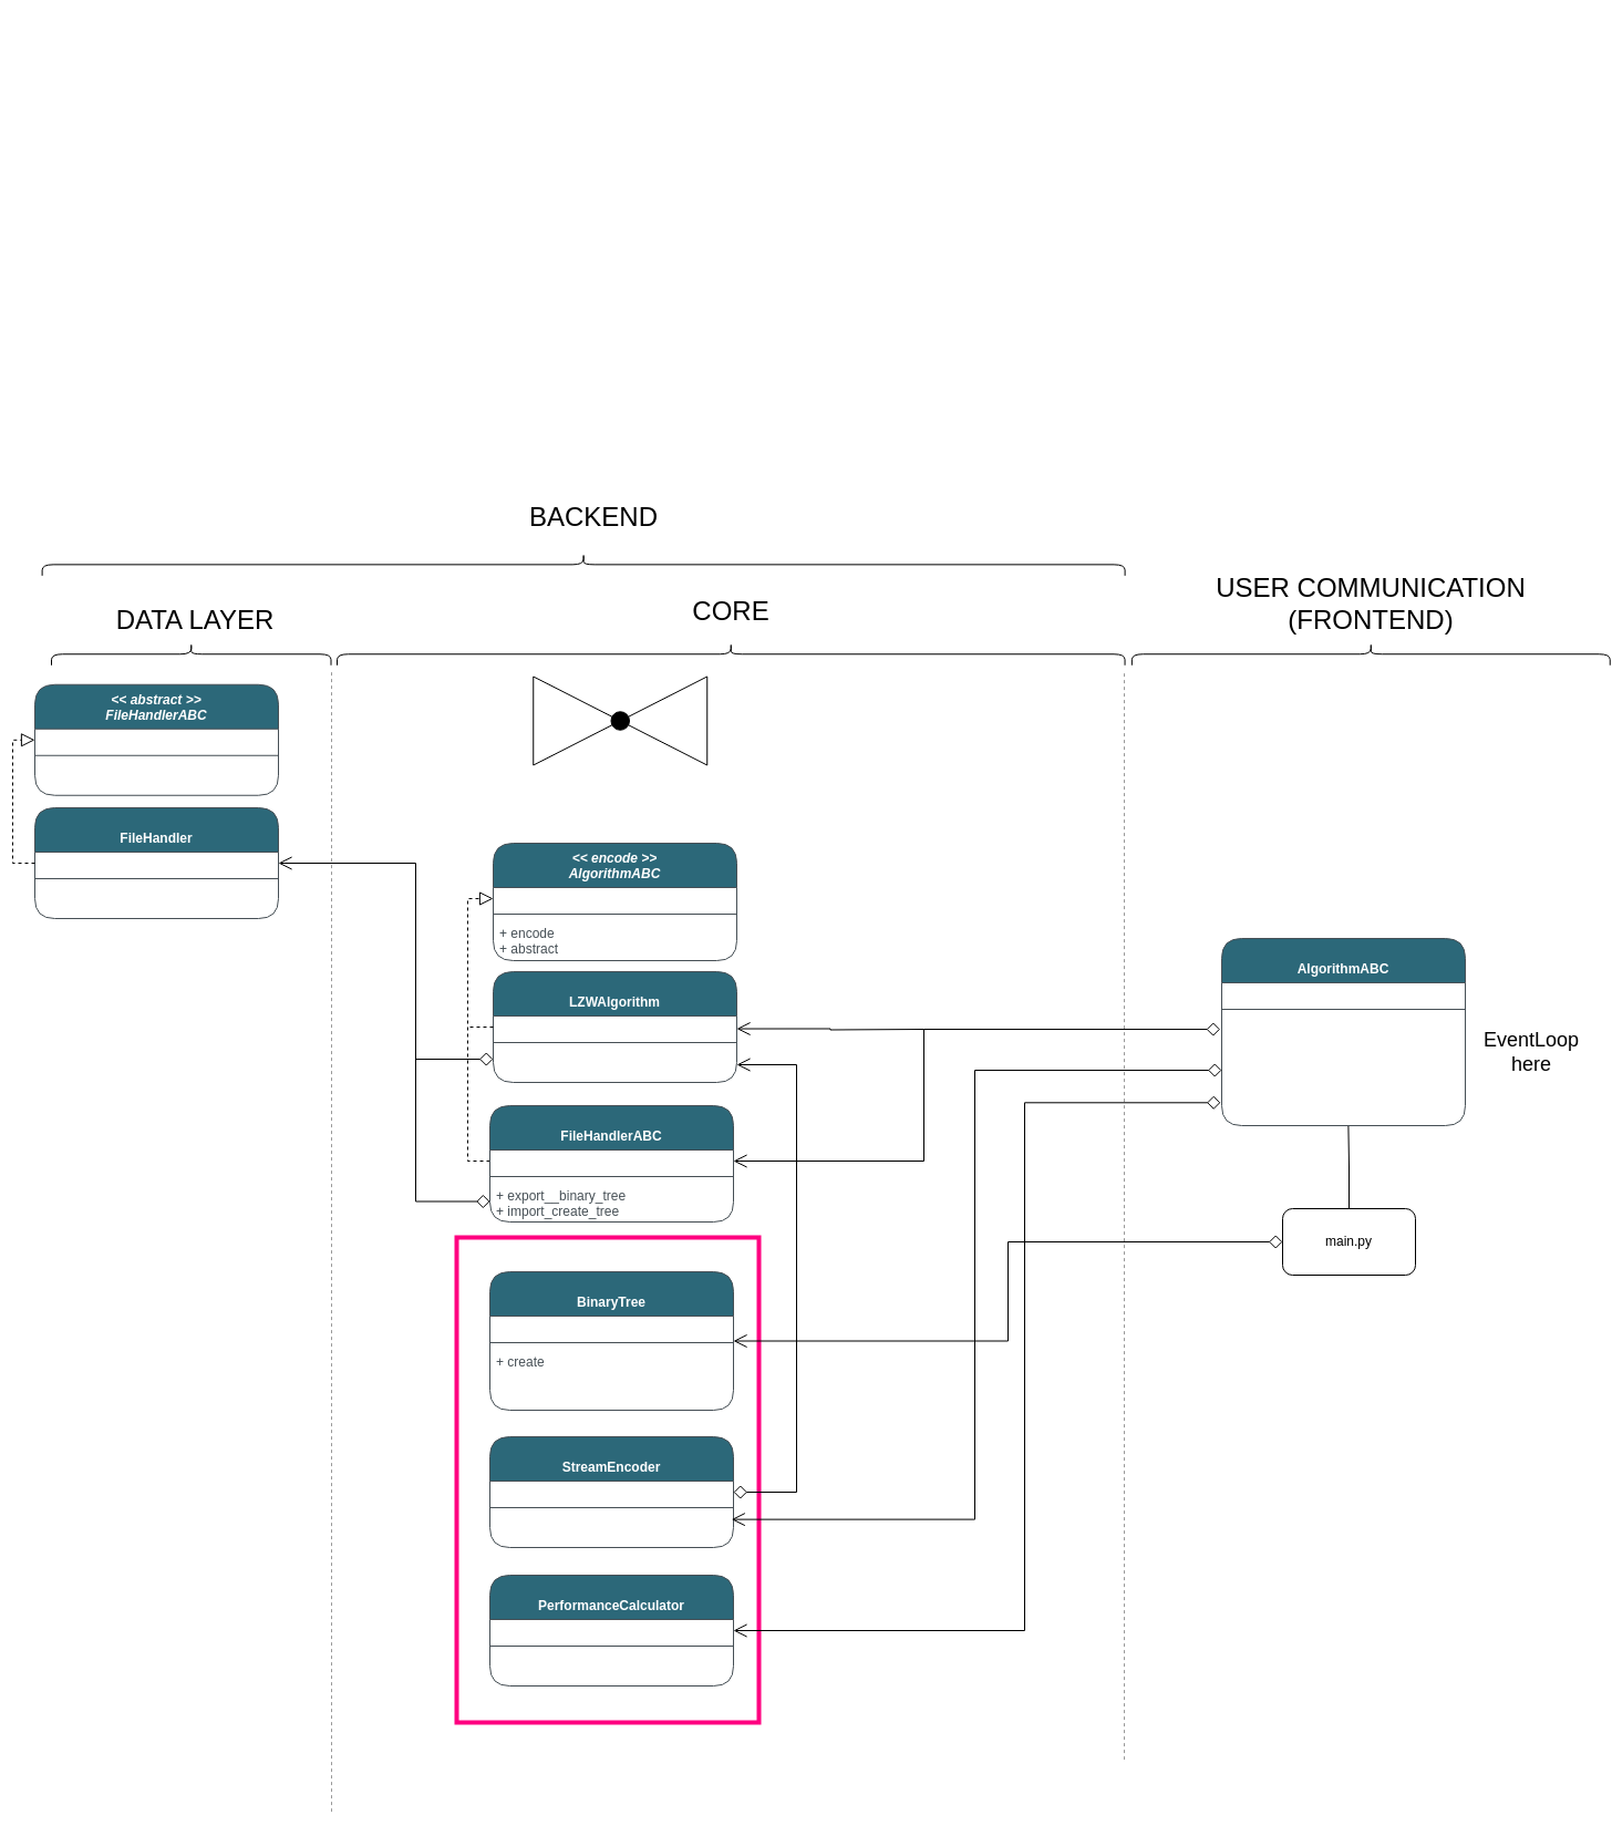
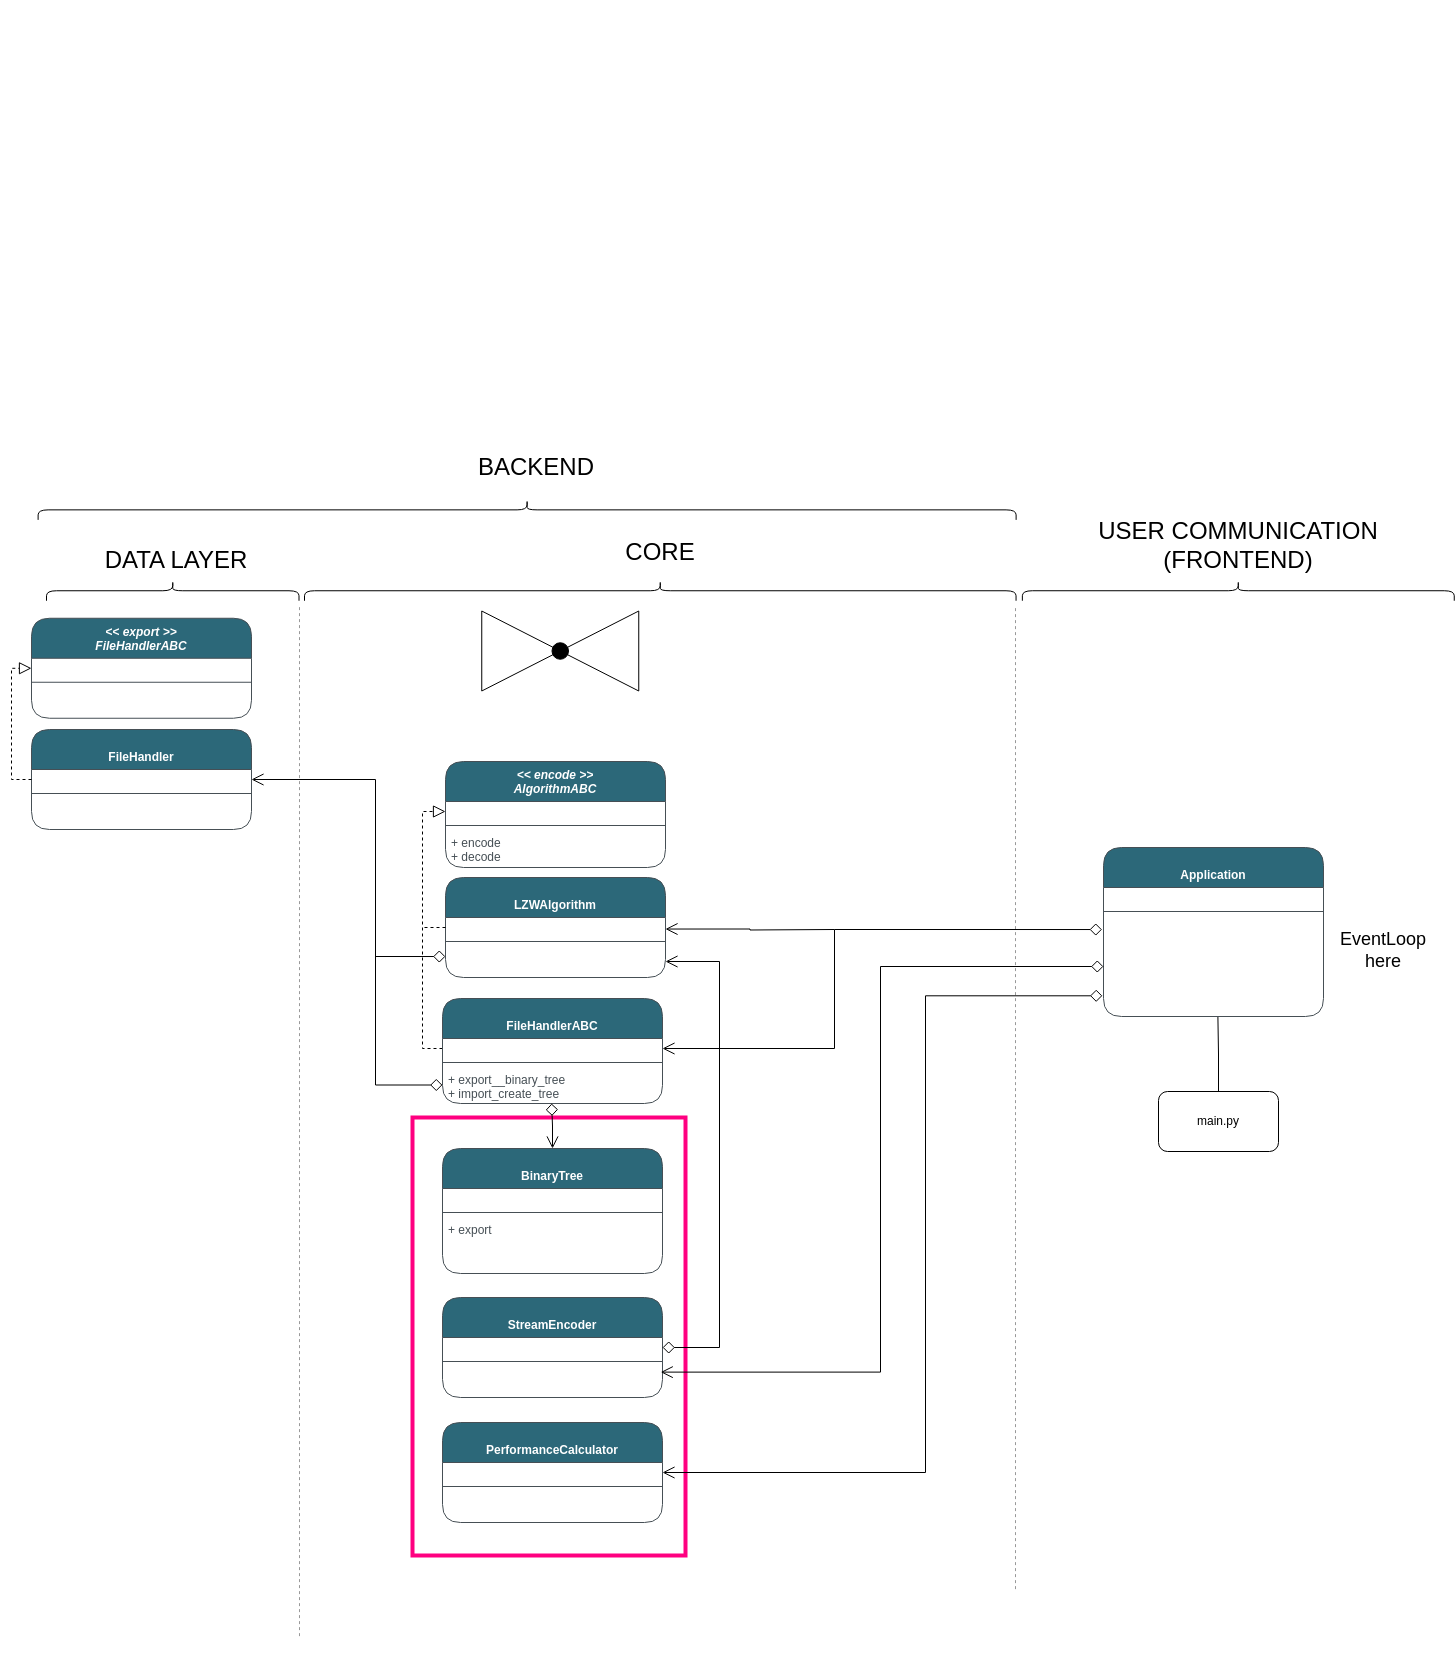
- <mxCell id="48" value="&lt;i style=&quot;border-color: var(--border-color);&quot;&gt;&amp;lt;&amp;lt; abstract &amp;gt;&amp;gt;&lt;/i&gt;&lt;br&gt;&lt;i&gt;FileHandlerABC&lt;/i&gt;" style="swimlane;fontStyle=1;align=center;verticalAlign=top;childLayout=stackLayout;horizontal=1;startSize=40;horizontalStack=0;resizeParent=1;resizeParentMax=0;resizeLast=0;collapsible=1;marginBottom=0;whiteSpace=wrap;html=1;strokeColor=#464F55;fontColor=#FFFFFF;fillColor=#2C6879;rounded=1;labelBackgroundColor=none;" parent="1" vertex="1"><mxGeometry x="20" y="617.75" width="220" height="100" as="geometry"><mxRectangle x="299" y="276" width="120" height="40" as="alternateBounds" /></mxGeometry></mxCell>
+ <mxCell id="48" value="&lt;i style=&quot;border-color: var(--border-color);&quot;&gt;&amp;lt;&amp;lt; export &amp;gt;&amp;gt;&lt;/i&gt;&lt;br&gt;&lt;i&gt;FileHandlerABC&lt;/i&gt;" style="swimlane;fontStyle=1;align=center;verticalAlign=top;childLayout=stackLayout;horizontal=1;startSize=40;horizontalStack=0;resizeParent=1;resizeParentMax=0;resizeLast=0;collapsible=1;marginBottom=0;whiteSpace=wrap;html=1;strokeColor=#464F55;fontColor=#FFFFFF;fillColor=#2C6879;rounded=1;labelBackgroundColor=none;" parent="1" vertex="1"><mxGeometry x="20" y="617.75" width="220" height="100" as="geometry"><mxRectangle x="299" y="276" width="120" height="40" as="alternateBounds" /></mxGeometry></mxCell>
- <mxCell id="6" value="+ encode&lt;br&gt;+ abstract" style="text;strokeColor=none;fillColor=none;align=left;verticalAlign=top;spacingLeft=4;spacingRight=4;overflow=hidden;rotatable=0;points=[[0,0.5],[1,0.5]];portConstraint=eastwest;whiteSpace=wrap;html=1;fontColor=#464F55;rounded=1;labelBackgroundColor=none;" parent="3" vertex="1"><mxGeometry y="68" width="220" height="38" as="geometry" /></mxCell>
+ <mxCell id="6" value="+ encode&lt;br&gt;+ decode" style="text;strokeColor=none;fillColor=none;align=left;verticalAlign=top;spacingLeft=4;spacingRight=4;overflow=hidden;rotatable=0;points=[[0,0.5],[1,0.5]];portConstraint=eastwest;whiteSpace=wrap;html=1;fontColor=#464F55;rounded=1;labelBackgroundColor=none;" parent="3" vertex="1"><mxGeometry y="68" width="220" height="38" as="geometry" /></mxCell>
- <mxCell id="40" value="&lt;br&gt;AlgorithmABC" style="swimlane;fontStyle=1;align=center;verticalAlign=top;childLayout=stackLayout;horizontal=1;startSize=40;horizontalStack=0;resizeParent=1;resizeParentMax=0;resizeLast=0;collapsible=1;marginBottom=0;whiteSpace=wrap;html=1;strokeColor=#464F55;fontColor=#FFFFFF;fillColor=#2C6879;rounded=1;labelBackgroundColor=none;" parent="1" vertex="1"><mxGeometry x="1092" y="847" width="220" height="169" as="geometry"><mxRectangle x="299" y="276" width="120" height="40" as="alternateBounds" /></mxGeometry></mxCell>
+ <mxCell id="40" value="&lt;br&gt;Application" style="swimlane;fontStyle=1;align=center;verticalAlign=top;childLayout=stackLayout;horizontal=1;startSize=40;horizontalStack=0;resizeParent=1;resizeParentMax=0;resizeLast=0;collapsible=1;marginBottom=0;whiteSpace=wrap;html=1;strokeColor=#464F55;fontColor=#FFFFFF;fillColor=#2C6879;rounded=1;labelBackgroundColor=none;" parent="1" vertex="1"><mxGeometry x="1092" y="847" width="220" height="169" as="geometry"><mxRectangle x="299" y="276" width="120" height="40" as="alternateBounds" /></mxGeometry></mxCell>
- <mxCell id="58" style="edgeStyle=orthogonalEdgeStyle;rounded=0;orthogonalLoop=1;jettySize=auto;html=1;endArrow=diamond;endFill=0;startArrow=open;startFill=0;endSize=10;startSize=10;" edge="1" parent="1" source="59" target="31"><mxGeometry relative="1" as="geometry" /></mxCell>
+ <mxCell id="58" style="edgeStyle=orthogonalEdgeStyle;rounded=0;orthogonalLoop=1;jettySize=auto;html=1;entryX=0.496;entryY=1;entryDx=0;entryDy=0;entryPerimeter=0;endArrow=diamond;endFill=0;startArrow=open;startFill=0;endSize=10;startSize=10;" edge="1" parent="1" source="59" target="20"><mxGeometry relative="1" as="geometry" /></mxCell>
- <mxCell id="62" value="+ create&lt;br&gt;" style="text;strokeColor=none;fillColor=none;align=left;verticalAlign=top;spacingLeft=4;spacingRight=4;overflow=hidden;rotatable=0;points=[[0,0.5],[1,0.5]];portConstraint=eastwest;whiteSpace=wrap;html=1;fontColor=#464F55;rounded=1;labelBackgroundColor=none;" vertex="1" parent="59"><mxGeometry y="68" width="220" height="57" as="geometry" /></mxCell>
+ <mxCell id="62" value="+ export&lt;br&gt;" style="text;strokeColor=none;fillColor=none;align=left;verticalAlign=top;spacingLeft=4;spacingRight=4;overflow=hidden;rotatable=0;points=[[0,0.5],[1,0.5]];portConstraint=eastwest;whiteSpace=wrap;html=1;fontColor=#464F55;rounded=1;labelBackgroundColor=none;" vertex="1" parent="59"><mxGeometry y="68" width="220" height="57" as="geometry" /></mxCell>
